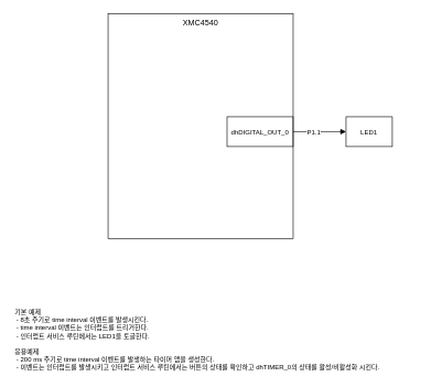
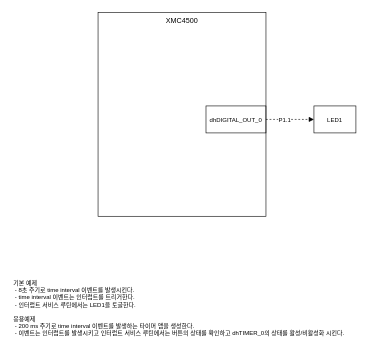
- <mxCell id="2" value="XMC4540" style="whiteSpace=wrap;html=1;strokeColor=#000000;strokeWidth=1;fillColor=none;fontSize=12;align=center;verticalAlign=top;" parent="1" vertex="1"><mxGeometry x="163" y="20" width="280" height="340" as="geometry" /></mxCell>
+ <mxCell id="2" value="XMC4500" style="whiteSpace=wrap;html=1;strokeColor=#000000;strokeWidth=1;fillColor=none;fontSize=12;align=center;verticalAlign=top;" parent="1" vertex="1"><mxGeometry x="163" y="20" width="280" height="340" as="geometry" /></mxCell>
- <mxCell id="5" value="" style="endArrow=block;html=1;strokeWidth=1;fontSize=10;exitX=1;exitY=0.5;entryX=0;entryY=0.5;endFill=1;" parent="1" source="3" target="4" edge="1"><mxGeometry x="506" y="421" width="50" height="50" as="geometry"><mxPoint x="461" y="231" as="sourcePoint" /><mxPoint x="511" y="181" as="targetPoint" /></mxGeometry></mxCell>
+ <mxCell id="5" value="" style="endArrow=block;html=1;strokeWidth=1;fontSize=10;exitX=1;exitY=0.5;entryX=0;entryY=0.5;endFill=1;dashed=1;" parent="1" source="3" target="4" edge="1"><mxGeometry x="506" y="421" width="50" height="50" as="geometry"><mxPoint x="461" y="231" as="sourcePoint" /><mxPoint x="511" y="181" as="targetPoint" /></mxGeometry></mxCell>
